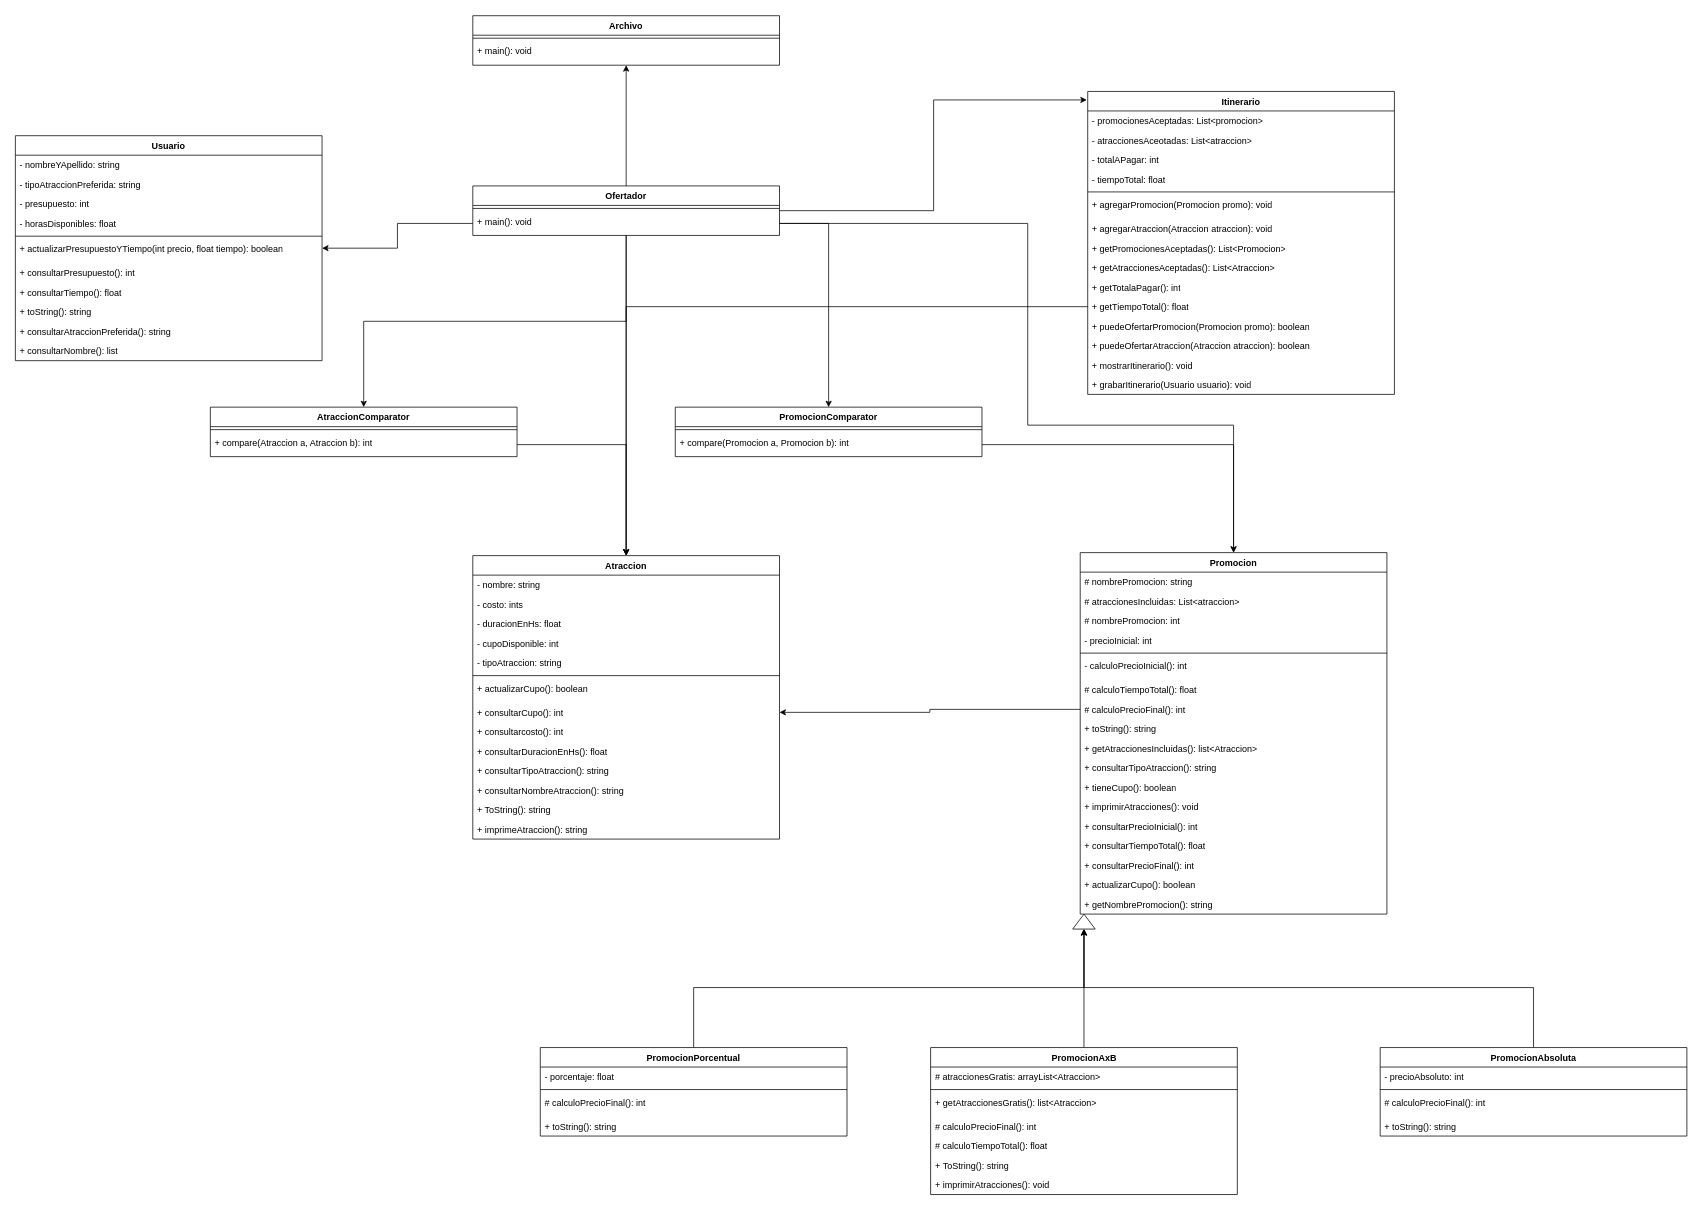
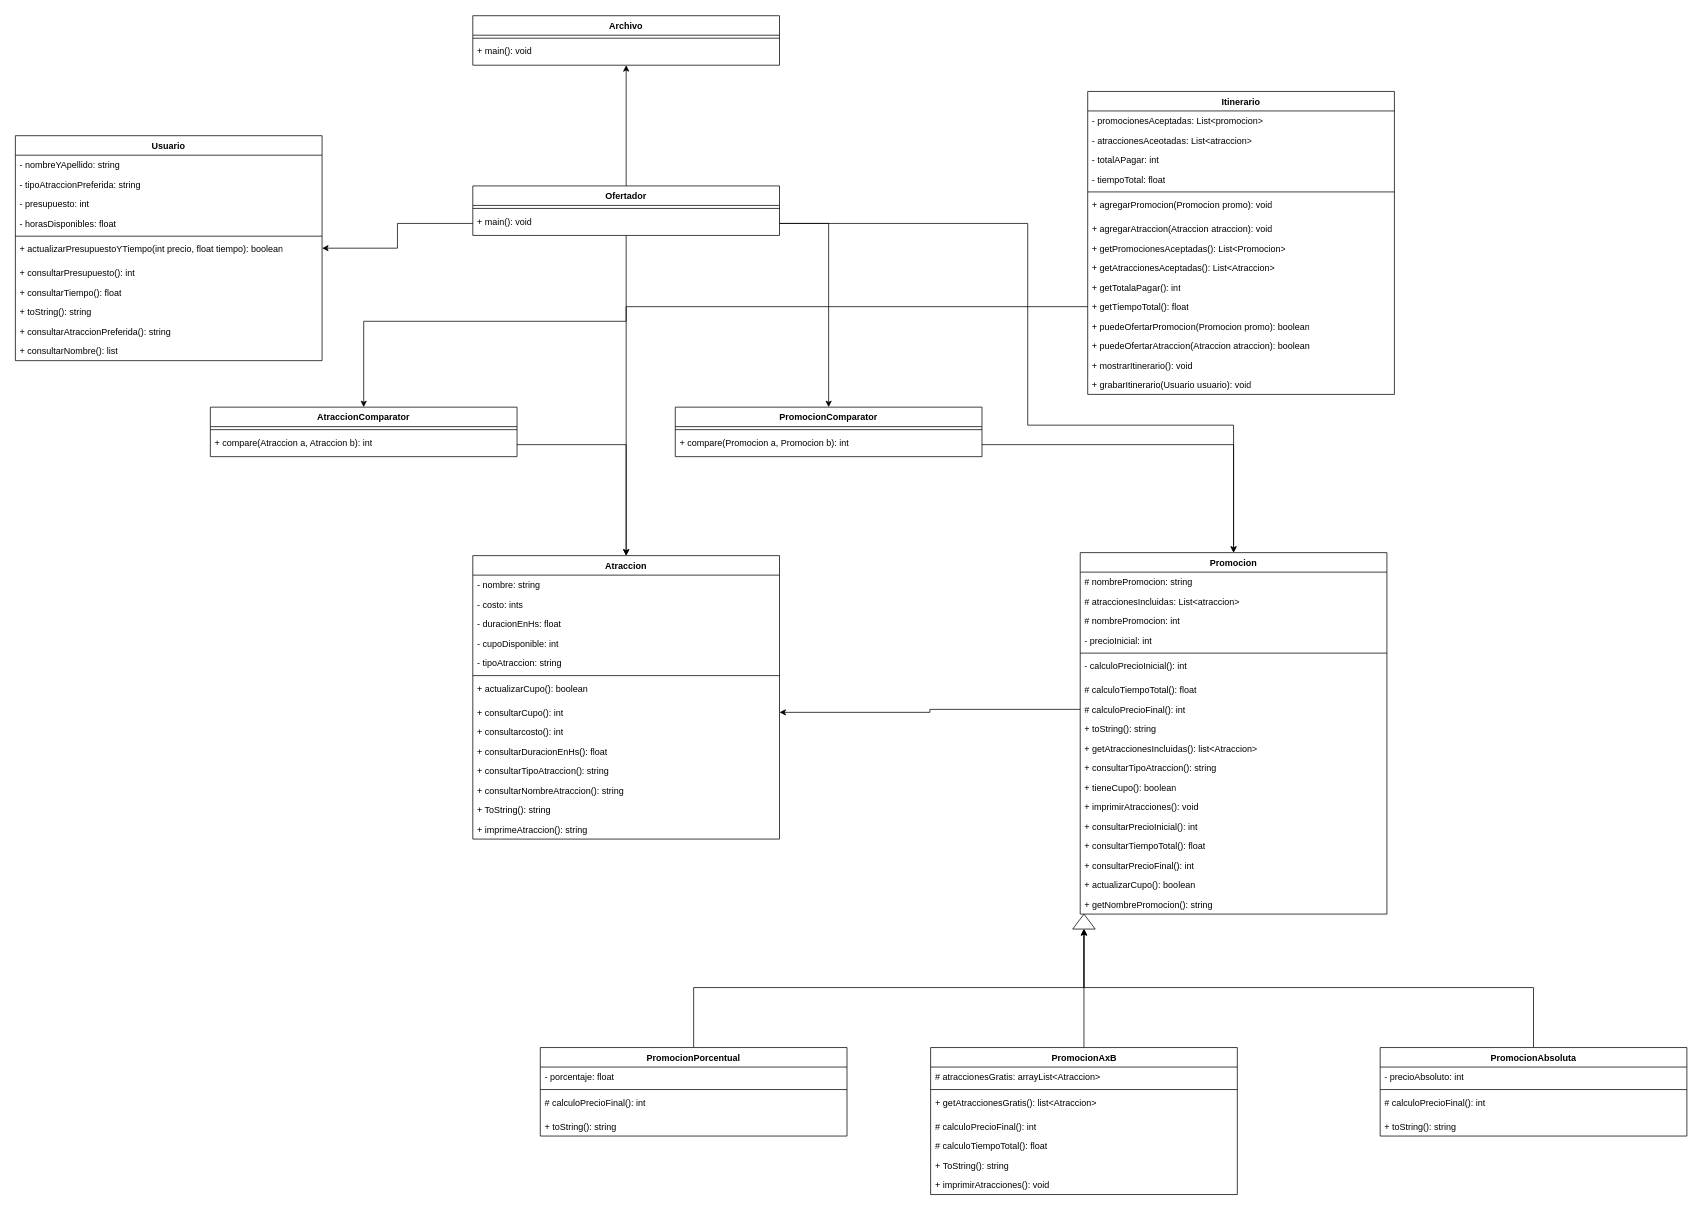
- <mxCell id="93" style="edgeStyle=orthogonalEdgeStyle;rounded=0;orthogonalLoop=1;jettySize=auto;html=1;entryX=-0.003;entryY=0.028;entryDx=0;entryDy=0;entryPerimeter=0;" edge="1" parent="1" source="95" target="54"><mxGeometry relative="1" as="geometry" /></mxCell>
- <mxCell id="91" style="edgeStyle=orthogonalEdgeStyle;rounded=0;orthogonalLoop=1;jettySize=auto;html=1;entryX=0.5;entryY=0;entryDx=0;entryDy=0;" edge="1" parent="1" source="95" target="70"><mxGeometry relative="1" as="geometry"><Array as="points"><mxPoint x="834" y="436" /><mxPoint x="834" y="436" /></Array></mxGeometry></mxCell>
